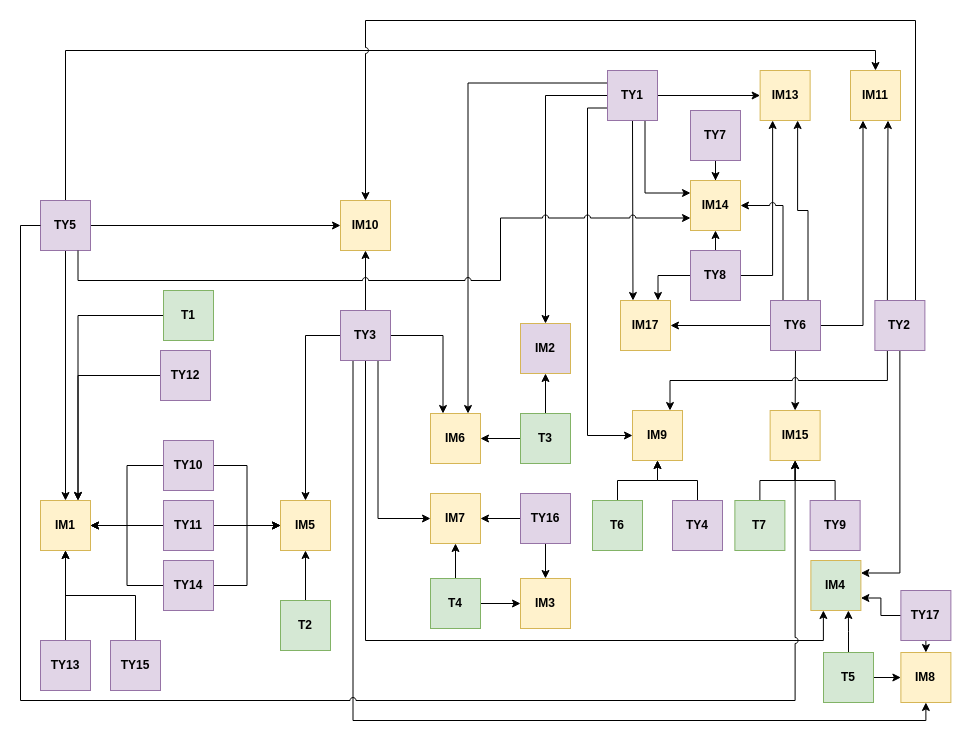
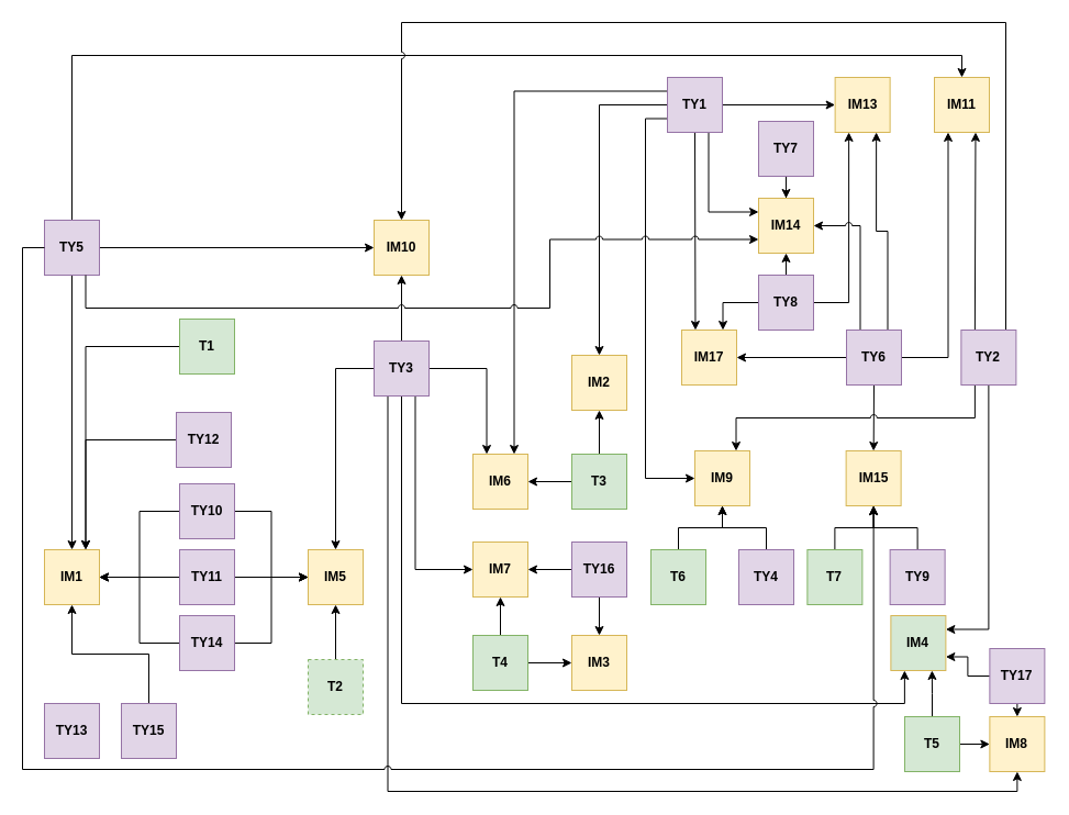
- <mxCell id="11" value="IM2" style="rounded=0;whiteSpace=wrap;html=1;fontStyle=1;fillColor=#e1d5e7;strokeColor=#d6b656;" parent="1" vertex="1"><mxGeometry x="520" y="323" width="50" height="50" as="geometry" /></mxCell>
+ <mxCell id="11" value="IM2" style="rounded=0;whiteSpace=wrap;html=1;fontStyle=1;fillColor=#fff2cc;strokeColor=#d6b656;" parent="1" vertex="1"><mxGeometry x="520" y="323" width="50" height="50" as="geometry" /></mxCell>
- <mxCell id="88" value="TY12" style="rounded=0;whiteSpace=wrap;html=1;fontStyle=1;fillColor=#e1d5e7;strokeColor=#9673a6;" parent="1" vertex="1"><mxGeometry x="160" y="350" width="50" height="50" as="geometry" /></mxCell>
+ <mxCell id="88" value="TY12" style="rounded=0;whiteSpace=wrap;html=1;fontStyle=1;fillColor=#e1d5e7;strokeColor=#9673a6;" parent="1" vertex="1"><mxGeometry x="160" y="375" width="50" height="50" as="geometry" /></mxCell>
- <mxCell id="89" style="edgeStyle=orthogonalEdgeStyle;rounded=0;jumpStyle=arc;orthogonalLoop=1;jettySize=auto;html=1;exitX=0.5;exitY=0;exitDx=0;exitDy=0;entryX=0.5;entryY=1;entryDx=0;entryDy=0;" edge="1" parent="1" source="90" target="2"><mxGeometry relative="1" as="geometry"><mxPoint x="320.5" y="540" as="targetPoint" /></mxGeometry></mxCell>
- <mxCell id="57" value="T2" style="rounded=0;whiteSpace=wrap;html=1;fontStyle=1;fillColor=#d5e8d4;strokeColor=#82b366;" parent="1" vertex="1"><mxGeometry y="600" width="50" height="50" as="geometry" x="280" /></mxCell>
+ <mxCell id="57" value="T2" style="rounded=0;whiteSpace=wrap;html=1;fontStyle=1;fillColor=#d5e8d4;strokeColor=#82b366;dashed=1;" parent="1" vertex="1"><mxGeometry y="600" width="50" height="50" as="geometry" x="280" /></mxCell>
